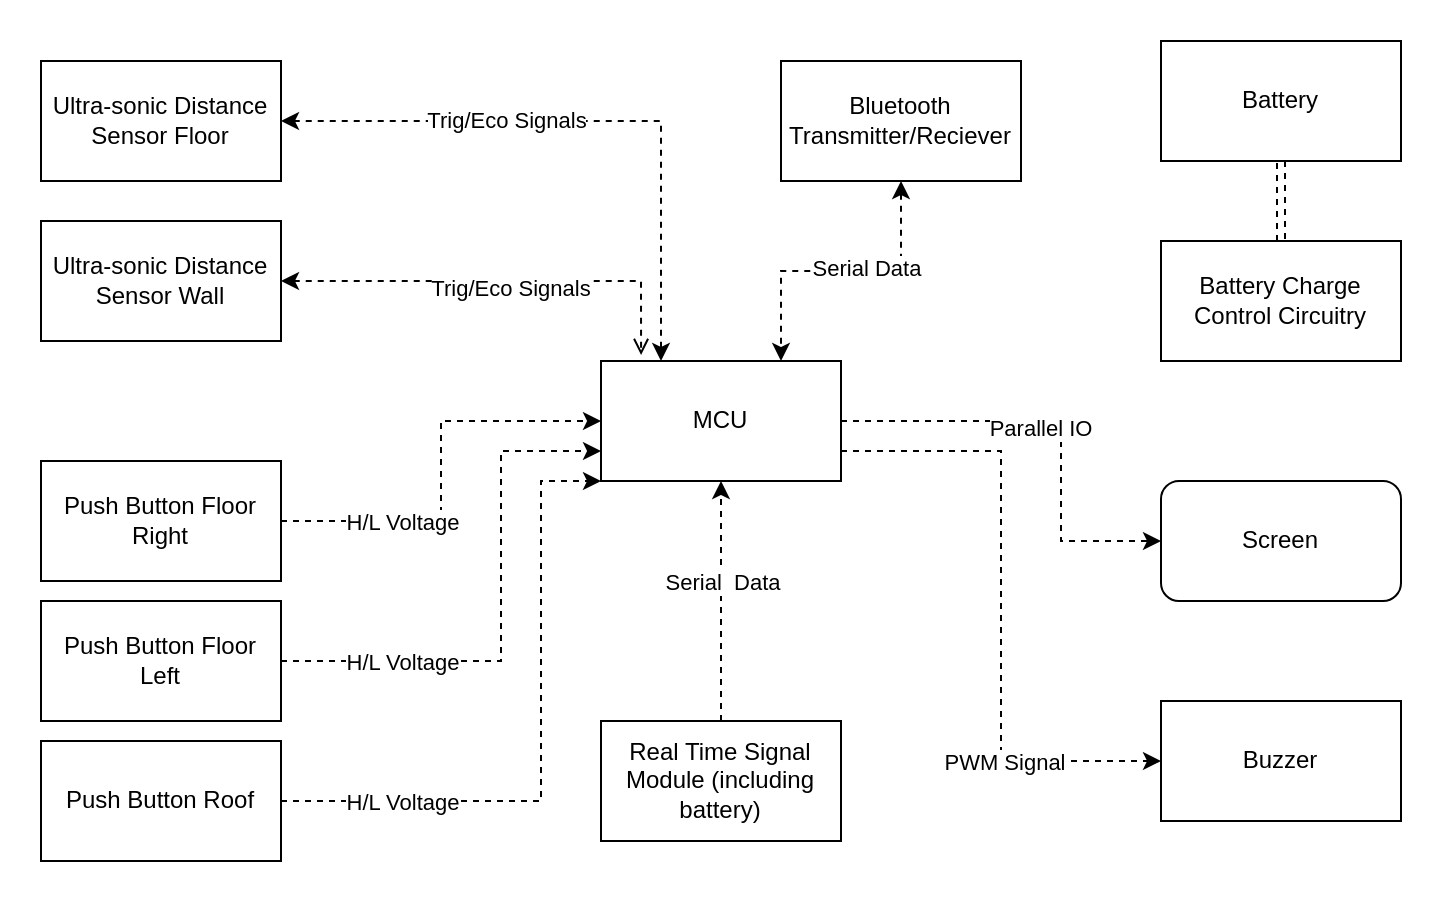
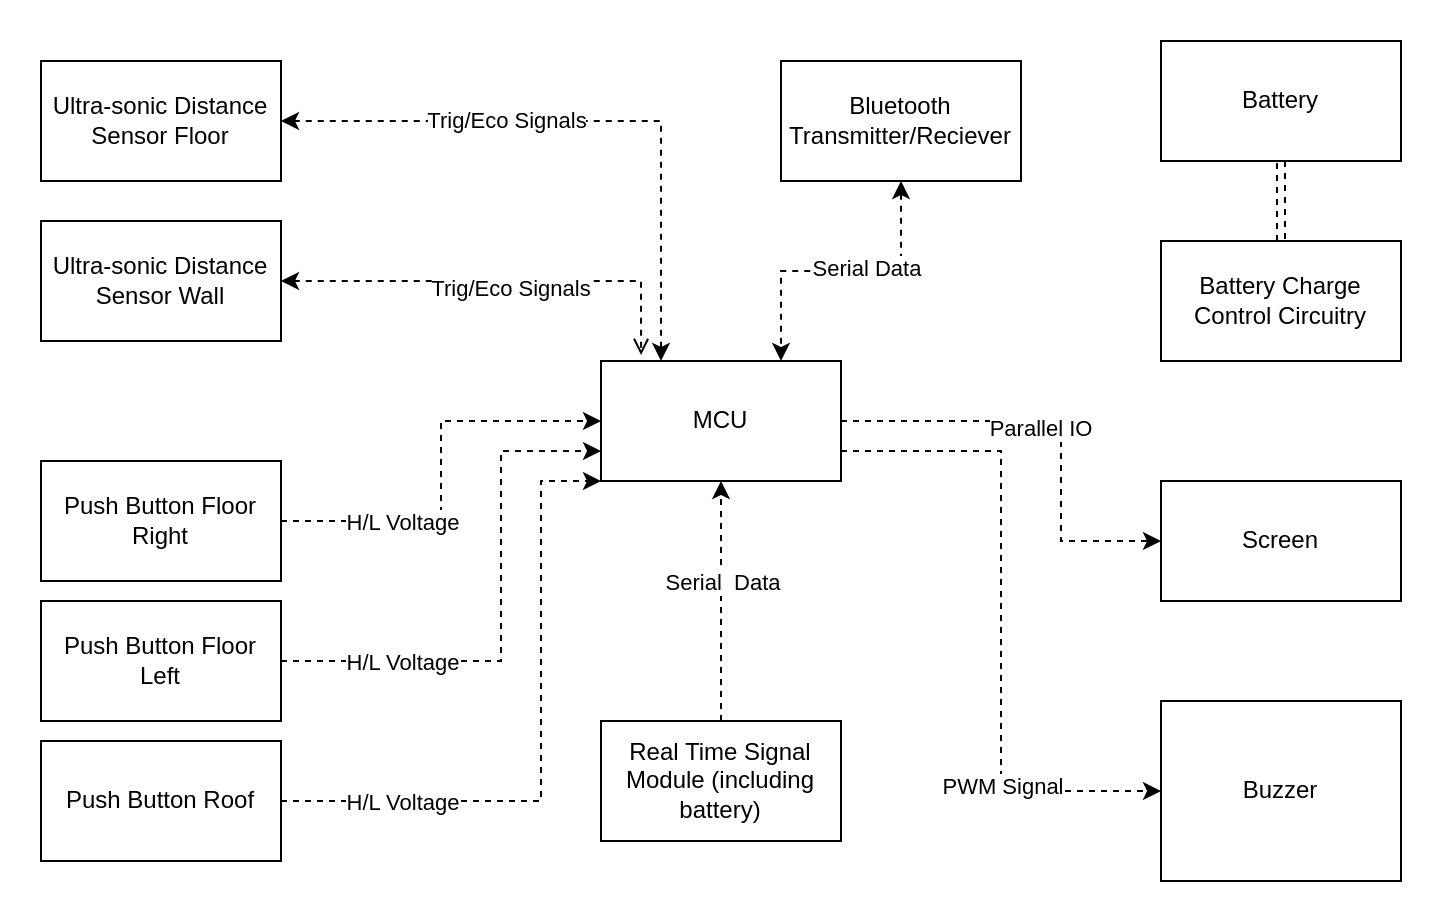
- <mxCell id="11" value="Screen" style="whiteSpace=wrap;html=1;rounded=1;" vertex="1" parent="1"><mxGeometry x="580" y="240" width="120" height="60" as="geometry" /></mxCell>
+ <mxCell id="11" value="Screen" style="rounded=0;whiteSpace=wrap;html=1;" vertex="1" parent="1"><mxGeometry x="580" y="240" width="120" height="60" as="geometry" /></mxCell>
- <mxCell id="10" value="Buzzer" style="rounded=0;whiteSpace=wrap;html=1;" vertex="1" parent="1"><mxGeometry x="580" y="350" width="120" height="60" as="geometry" /></mxCell>
+ <mxCell id="10" value="Buzzer" style="rounded=0;whiteSpace=wrap;html=1;" vertex="1" parent="1"><mxGeometry x="580" y="350" width="120" height="90" as="geometry" /></mxCell>
